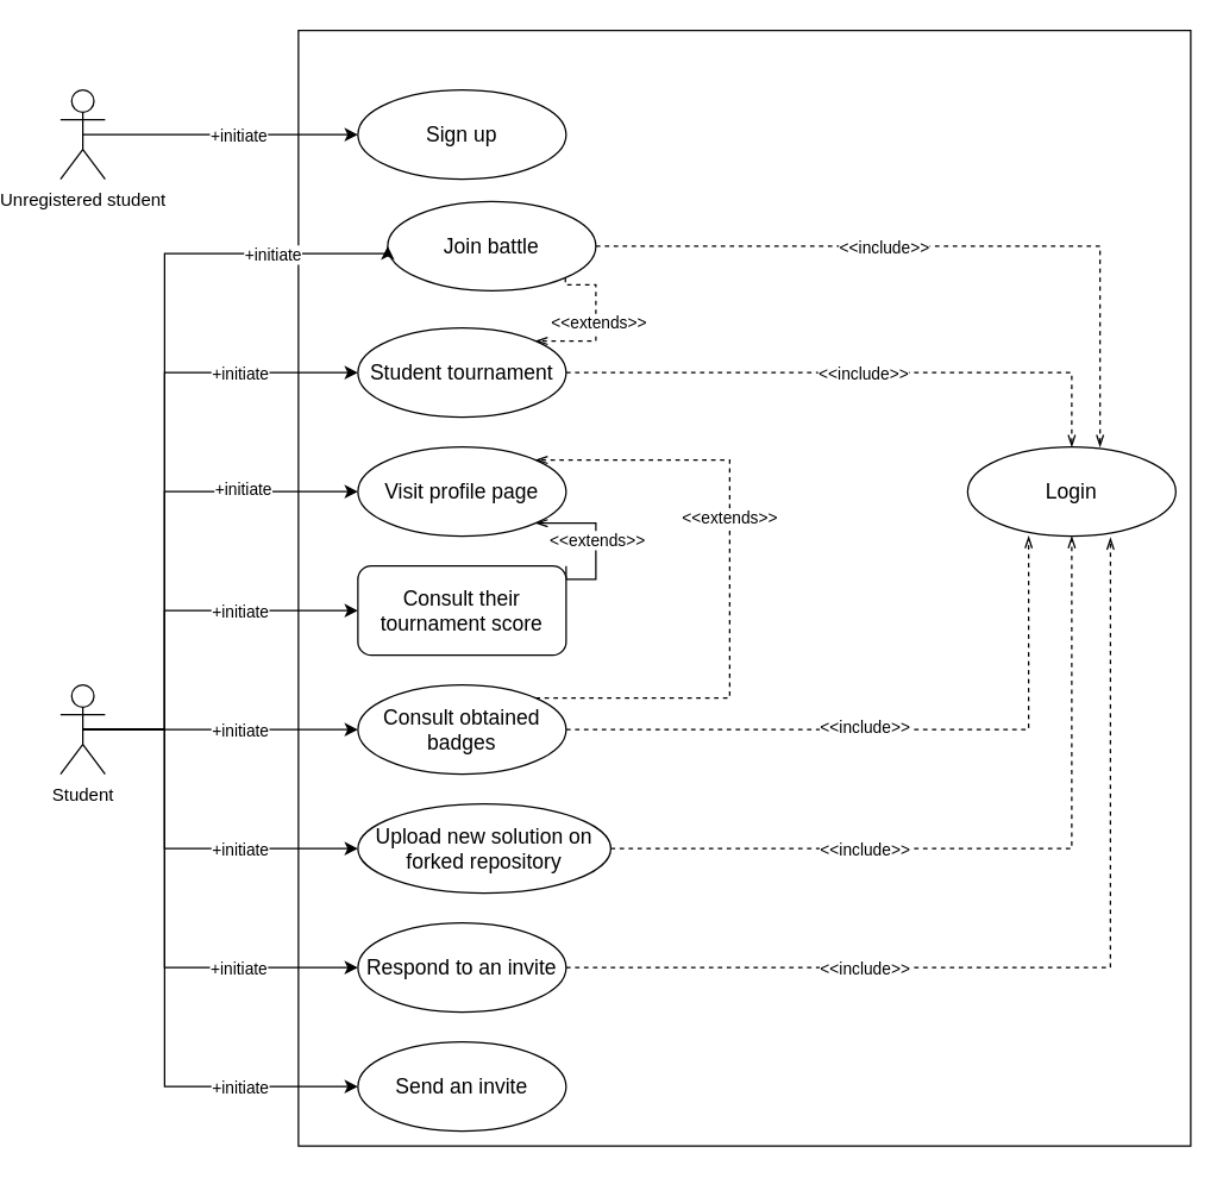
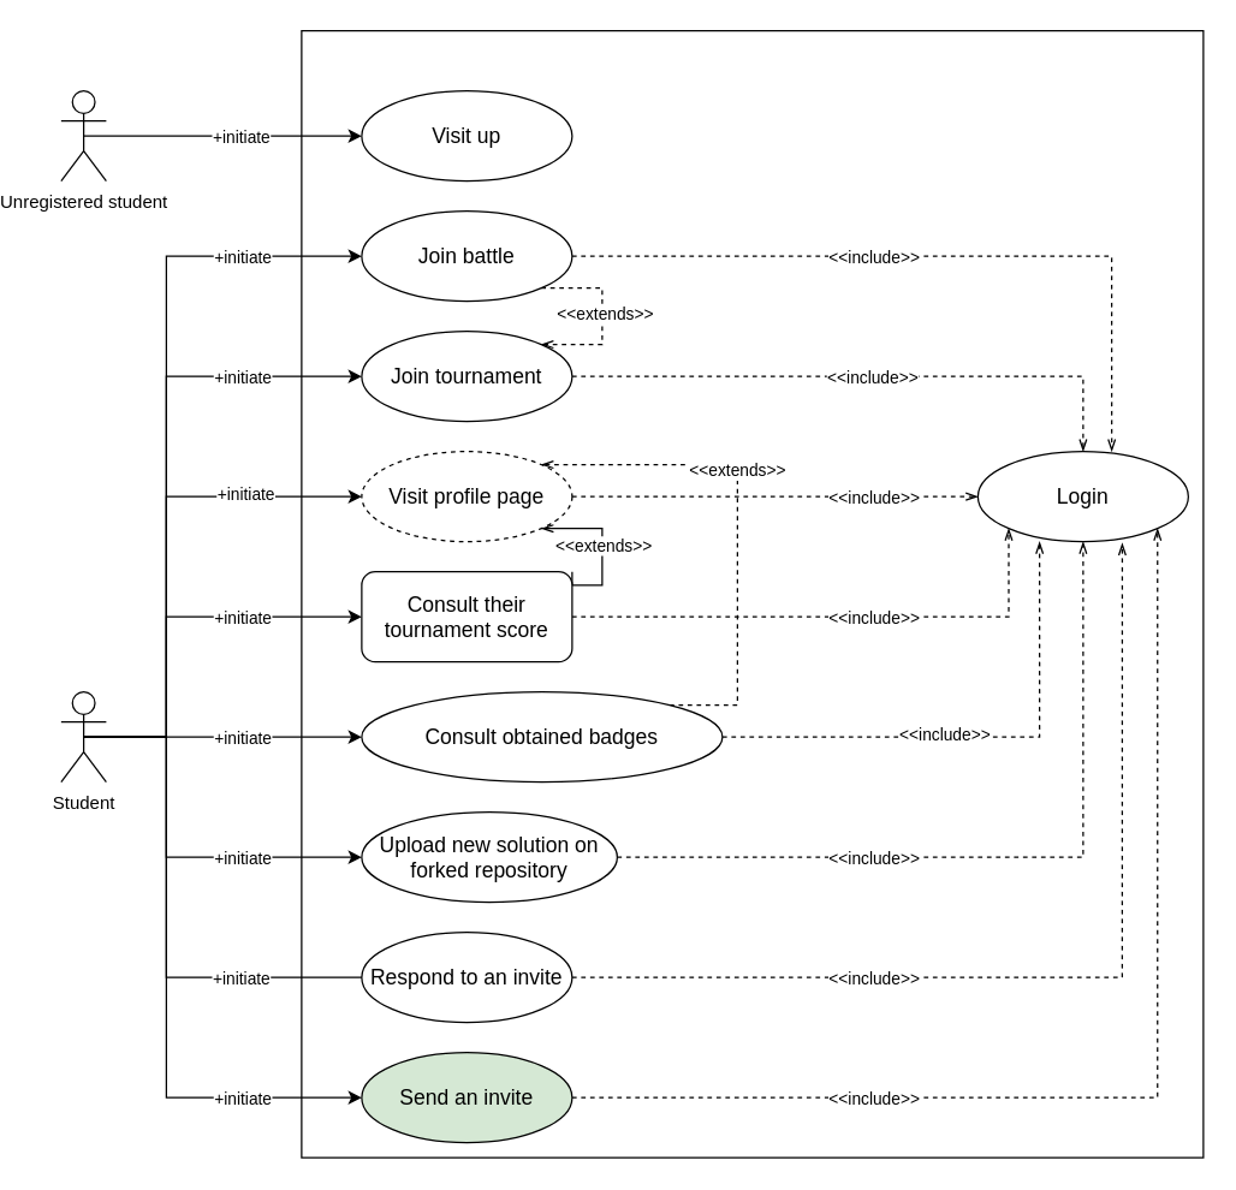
- <mxCell id="3" value="Sign up" style="ellipse;whiteSpace=wrap;html=1;fontSize=14;" vertex="1" parent="1"><mxGeometry x="220" y="60" width="140" height="60" as="geometry" /></mxCell>
+ <mxCell id="3" value="Visit up" style="ellipse;whiteSpace=wrap;html=1;fontSize=14;" vertex="1" parent="1"><mxGeometry x="220" y="60" width="140" height="60" as="geometry" /></mxCell>
- <mxCell id="6" value="Join battle" style="ellipse;whiteSpace=wrap;html=1;fontSize=14;" vertex="1" parent="1"><mxGeometry x="240" y="135" width="140" height="60" as="geometry" /></mxCell>
+ <mxCell id="6" value="Join battle" style="ellipse;whiteSpace=wrap;html=1;fontSize=14;" vertex="1" parent="1"><mxGeometry x="220" y="140" width="140" height="60" as="geometry" /></mxCell>
- <mxCell id="9" value="Student tournament" style="ellipse;whiteSpace=wrap;html=1;fontSize=14;" vertex="1" parent="1"><mxGeometry x="220" y="220" width="140" height="60" as="geometry" /></mxCell>
+ <mxCell id="9" value="Join tournament" style="ellipse;whiteSpace=wrap;html=1;fontSize=14;" vertex="1" parent="1"><mxGeometry x="220" y="220" width="140" height="60" as="geometry" /></mxCell>
- <mxCell id="12" value="Visit profile page" style="ellipse;whiteSpace=wrap;html=1;fontSize=14;" vertex="1" parent="1"><mxGeometry x="220" y="300" width="140" height="60" as="geometry" /></mxCell>
+ <mxCell id="12" value="Visit profile page" style="ellipse;whiteSpace=wrap;html=1;fontSize=14;dashed=1;" vertex="1" parent="1"><mxGeometry x="220" y="300" width="140" height="60" as="geometry" /></mxCell>
+ <mxCell id="10" style="edgeStyle=orthogonalEdgeStyle;rounded=0;orthogonalLoop=1;jettySize=auto;html=1;exitX=1;exitY=0.5;exitDx=0;exitDy=0;entryX=0;entryY=0.5;entryDx=0;entryDy=0;dashed=1;endArrow=openThin;endFill=0;" edge="1" parent="1" source="12" target="48"><mxGeometry relative="1" as="geometry" /></mxCell>
+ <mxCell id="11" value="&amp;lt;&amp;lt;include&amp;gt;&amp;gt;" style="edgeLabel;html=1;align=center;verticalAlign=middle;resizable=0;points=[];" vertex="1" connectable="0" parent="10"><mxGeometry x="0.52" relative="1" as="geometry"><mxPoint x="-5" as="offset" /></mxGeometry></mxCell>
+ <mxCell id="13" style="edgeStyle=orthogonalEdgeStyle;rounded=0;orthogonalLoop=1;jettySize=auto;html=1;exitX=1;exitY=0.5;exitDx=0;exitDy=0;entryX=0;entryY=1;entryDx=0;entryDy=0;dashed=1;endArrow=openThin;endFill=0;" edge="1" parent="1" source="17" target="48"><mxGeometry relative="1" as="geometry" /></mxCell>
+ <mxCell id="14" value="&amp;lt;&amp;lt;include&amp;gt;&amp;gt;" style="edgeLabel;html=1;align=center;verticalAlign=middle;resizable=0;points=[];" vertex="1" connectable="0" parent="13"><mxGeometry x="0.248" y="-1" relative="1" as="geometry"><mxPoint x="-18" y="-1" as="offset" /></mxGeometry></mxCell>
- <mxCell id="20" value="Consult obtained badges" style="ellipse;whiteSpace=wrap;html=1;fontSize=14;" vertex="1" parent="1"><mxGeometry x="220" y="460" width="140" height="60" as="geometry" /></mxCell>
+ <mxCell id="20" value="Consult obtained badges" style="ellipse;whiteSpace=wrap;html=1;fontSize=14;" vertex="1" parent="1"><mxGeometry x="220" y="460" width="240" height="60" as="geometry" /></mxCell>
- <mxCell id="38" style="edgeStyle=orthogonalEdgeStyle;rounded=0;orthogonalLoop=1;jettySize=auto;html=1;exitX=0.5;exitY=0.5;exitDx=0;exitDy=0;exitPerimeter=0;entryX=0;entryY=0.5;entryDx=0;entryDy=0;" edge="1" parent="1" source="44" target="24"><mxGeometry relative="1" as="geometry"><Array as="points"><mxPoint x="90" y="490" /><mxPoint x="90" y="650" /></Array></mxGeometry></mxCell>
+ <mxCell id="38" style="edgeStyle=orthogonalEdgeStyle;rounded=0;orthogonalLoop=1;jettySize=auto;html=1;exitX=0.5;exitY=0.5;exitDx=0;exitDy=0;exitPerimeter=0;entryX=0;entryY=0.5;entryDx=0;entryDy=0;endArrow=none;" edge="1" parent="1" source="44" target="24"><mxGeometry relative="1" as="geometry"><Array as="points"><mxPoint x="90" y="490" /><mxPoint x="90" y="650" /></Array></mxGeometry></mxCell>
- <mxCell id="27" value="Send an invite" style="ellipse;whiteSpace=wrap;html=1;fontSize=14;" vertex="1" parent="1"><mxGeometry x="220" y="700" width="140" height="60" as="geometry" /></mxCell>
+ <mxCell id="27" value="Send an invite" style="ellipse;whiteSpace=wrap;html=1;fontSize=14;fillColor=#d5e8d4;" vertex="1" parent="1"><mxGeometry x="220" y="700" width="140" height="60" as="geometry" /></mxCell>
+ <mxCell id="25" style="edgeStyle=orthogonalEdgeStyle;rounded=0;orthogonalLoop=1;jettySize=auto;html=1;exitX=1;exitY=0.5;exitDx=0;exitDy=0;entryX=1;entryY=1;entryDx=0;entryDy=0;dashed=1;endArrow=openThin;endFill=0;" edge="1" parent="1" source="27" target="48"><mxGeometry relative="1" as="geometry" /></mxCell>
+ <mxCell id="26" value="&amp;lt;&amp;lt;include&amp;gt;&amp;gt;" style="edgeLabel;html=1;align=center;verticalAlign=middle;resizable=0;points=[];" vertex="1" connectable="0" parent="25"><mxGeometry x="-0.323" relative="1" as="geometry"><mxPoint x="-60" as="offset" /></mxGeometry></mxCell>
